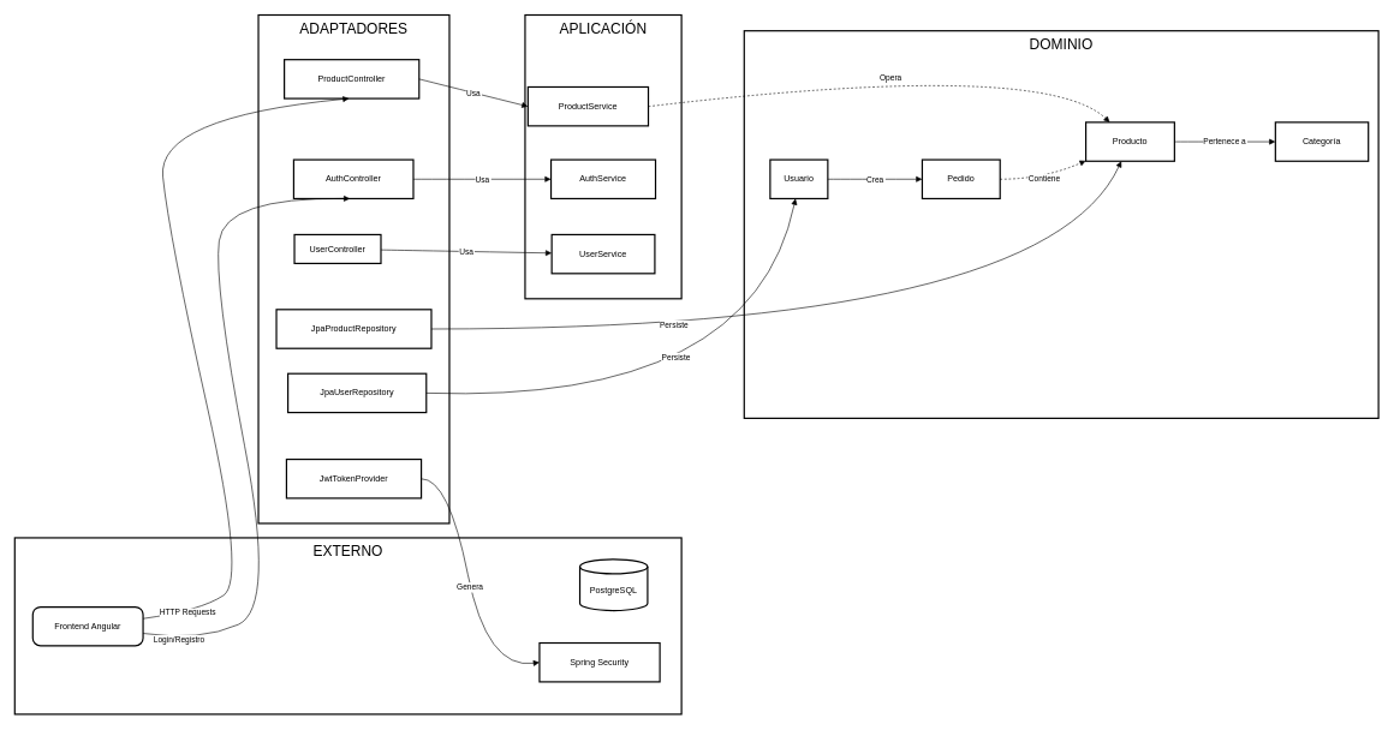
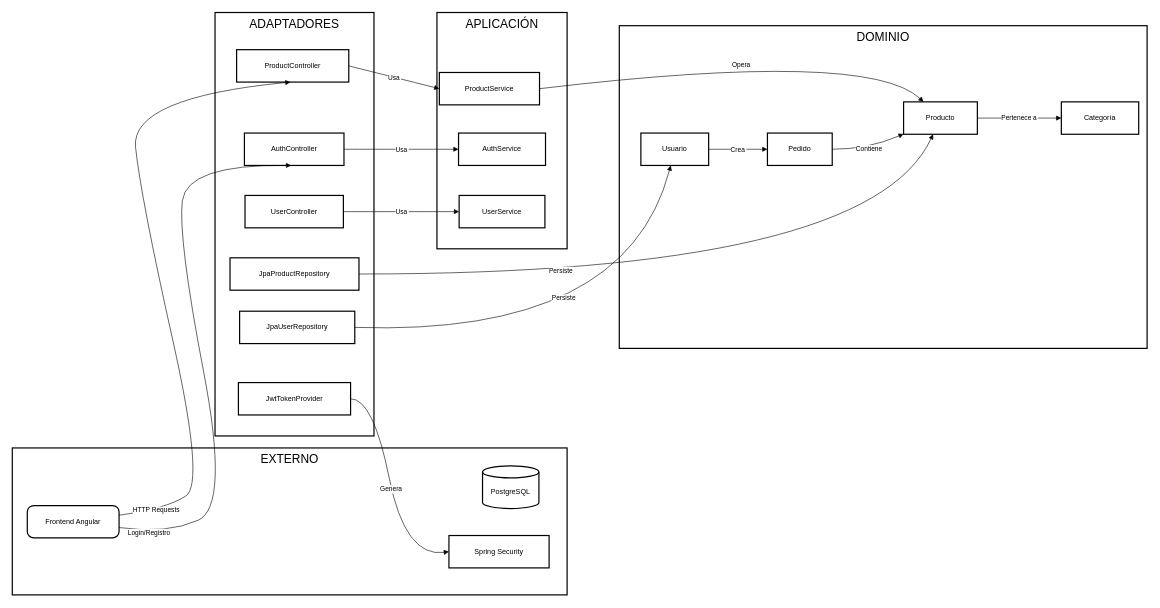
- <mxCell id="26" value="Opera" style="curved=1;startArrow=none;endArrow=block;exitX=1;exitY=0.5;entryX=0.27;entryY=0;dashed=1;" parent="1" source="15" target="18" edge="1"><mxGeometry relative="1" as="geometry"><Array as="points"><mxPoint x="1447" y="82" /></Array></mxGeometry></mxCell>
+ <mxCell id="26" value="Opera" style="curved=1;startArrow=none;endArrow=block;exitX=1;exitY=0.5;entryX=0.27;entryY=0;" parent="1" source="15" target="18" edge="1"><mxGeometry relative="1" as="geometry"><Array as="points"><mxPoint x="1447" y="82" /></Array></mxGeometry></mxCell>
- <mxCell id="31" value="Contiene" style="curved=1;startArrow=none;endArrow=block;exitX=1;exitY=0.5;entryX=0;entryY=0.99;dashed=1;" parent="1" source="20" target="18" edge="1"><mxGeometry relative="1" as="geometry"><Array as="points"><mxPoint x="1447" y="248" /></Array></mxGeometry></mxCell>
+ <mxCell id="31" value="Contiene" style="curved=1;startArrow=none;endArrow=block;exitX=1;exitY=0.5;entryX=0;entryY=0.99;" parent="1" source="20" target="18" edge="1"><mxGeometry relative="1" as="geometry"><Array as="points"><mxPoint x="1447" y="248" /></Array></mxGeometry></mxCell>
- <mxCell id="19" value="Usuario" style="whiteSpace=wrap;strokeWidth=2;" parent="1" vertex="1"><mxGeometry x="1068" y="221" width="80" height="54" as="geometry" /></mxCell>
+ <mxCell id="19" value="Usuario" style="whiteSpace=wrap;strokeWidth=2;" parent="1" vertex="1"><mxGeometry x="1068" y="221" width="113" height="54" as="geometry" /></mxCell>
- <mxCell id="11" value="UserController" style="whiteSpace=wrap;strokeWidth=2;" parent="1" vertex="1"><mxGeometry x="408" y="325" width="120" height="40" as="geometry" /></mxCell>
+ <mxCell id="11" value="UserController" style="whiteSpace=wrap;strokeWidth=2;" parent="1" vertex="1"><mxGeometry x="408" y="325" width="164" height="54" as="geometry" /></mxCell>
